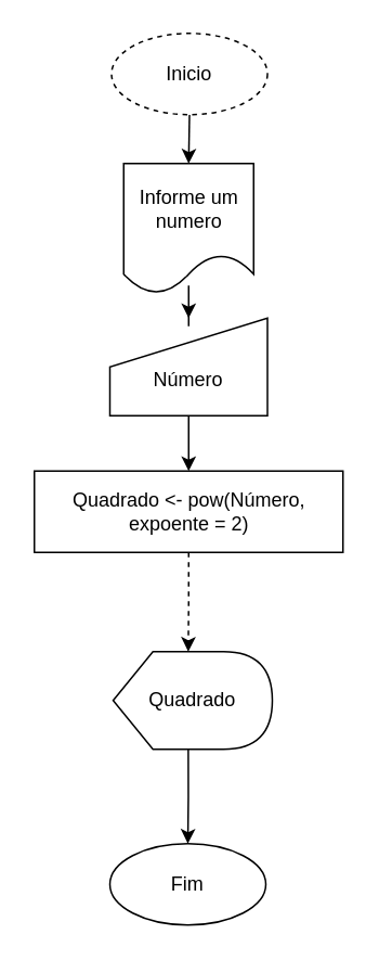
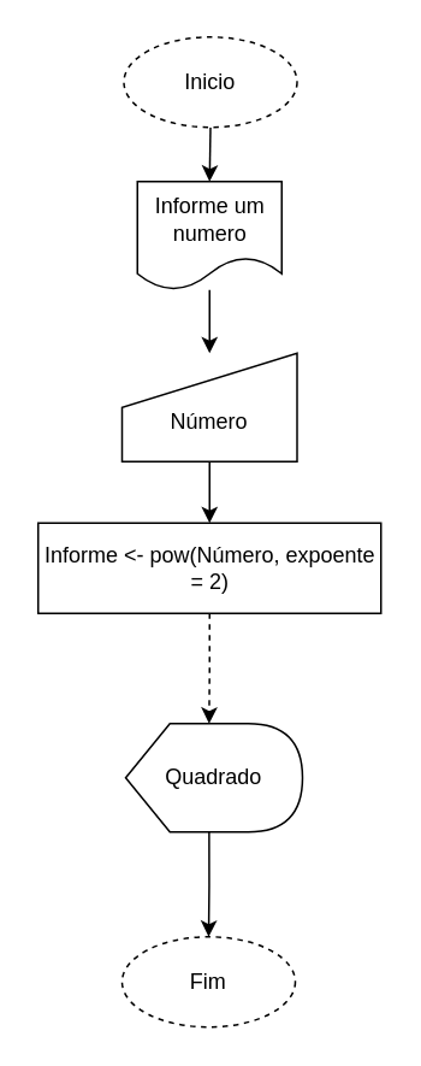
- <mxCell id="8" value="Informe um numero" style="shape=document;whiteSpace=wrap;html=1;boundedLbl=1;" vertex="1" parent="1"><mxGeometry x="75.5" y="100" width="80" height="80" as="geometry" /></mxCell>
+ <mxCell id="8" value="Informe um numero" style="shape=document;whiteSpace=wrap;html=1;boundedLbl=1;" vertex="1" parent="1"><mxGeometry x="75.5" y="100" width="80" height="60" as="geometry" /></mxCell>
- <mxCell id="6" value="Quadrado &amp;lt;- pow(Número, expoente = 2)" style="rounded=0;whiteSpace=wrap;html=1;" vertex="1" parent="1"><mxGeometry x="20.5" y="289" width="190" height="50" as="geometry" /></mxCell>
+ <mxCell id="6" value="Informe &amp;lt;- pow(Número, expoente = 2)" style="rounded=0;whiteSpace=wrap;html=1;" vertex="1" parent="1"><mxGeometry x="20.5" y="289" width="190" height="50" as="geometry" /></mxCell>
- <mxCell id="12" value="Fim" style="ellipse;whiteSpace=wrap;html=1;" vertex="1" parent="1"><mxGeometry x="67" y="518" width="96" height="50" as="geometry" /></mxCell>
+ <mxCell id="12" value="Fim" style="ellipse;whiteSpace=wrap;html=1;dashed=1;" vertex="1" parent="1"><mxGeometry x="67" y="518" width="96" height="50" as="geometry" /></mxCell>
